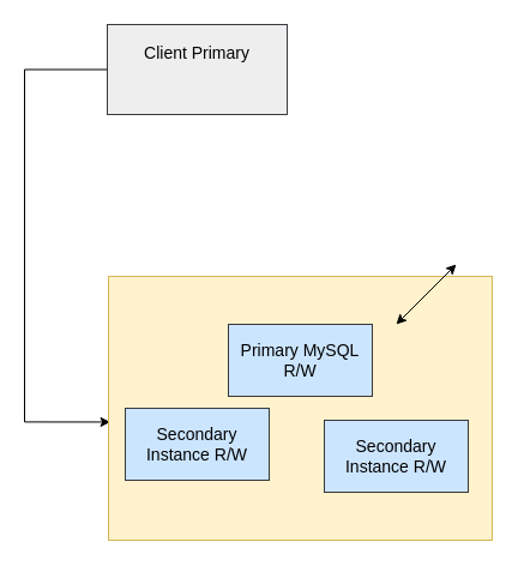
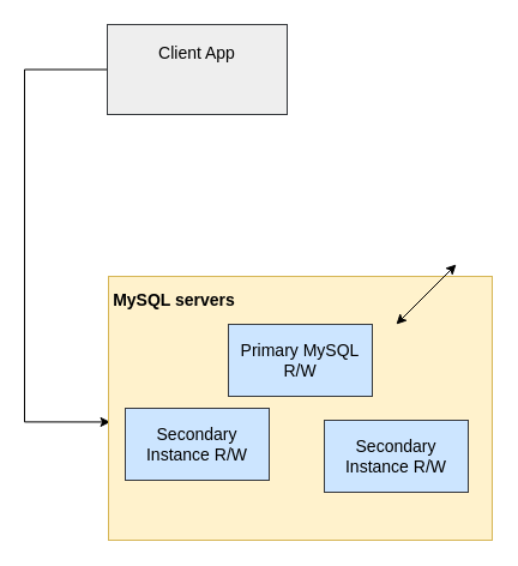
- <mxCell id="6" value="Client Primary" style="text;html=1;strokeColor=none;fillColor=none;align=center;verticalAlign=middle;whiteSpace=wrap;rounded=0;fontSize=14;" vertex="1" parent="1"><mxGeometry x="94" y="30" width="140" height="28" as="geometry" /></mxCell>
+ <mxCell id="6" value="Client App" style="text;html=1;strokeColor=none;fillColor=none;align=center;verticalAlign=middle;whiteSpace=wrap;rounded=0;fontSize=14;" vertex="1" parent="1"><mxGeometry x="94" y="30" width="140" height="28" as="geometry" /></mxCell>
+ <mxCell id="5" value="MySQL servers" style="text;html=1;strokeColor=none;fillColor=none;align=center;verticalAlign=middle;whiteSpace=wrap;rounded=0;fontStyle=1;fontSize=14;" vertex="1" parent="1"><mxGeometry x="90" y="230" width="110" height="40" as="geometry" /></mxCell>
